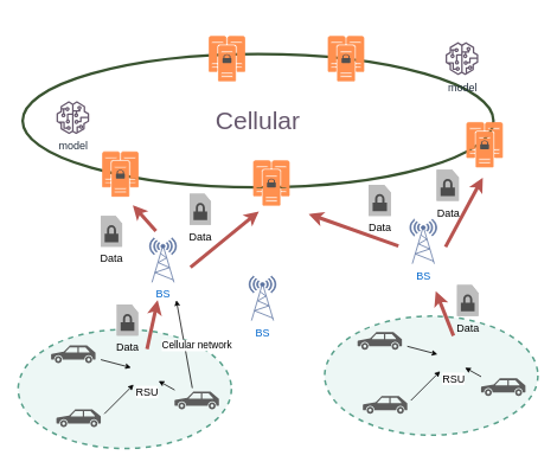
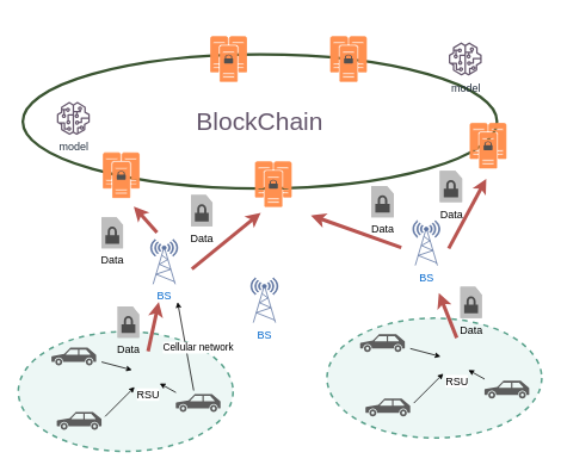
- <mxCell id="2" value="&lt;font style=&quot;font-size: 28px&quot; color=&quot;#66586d&quot;&gt;Cellular&lt;/font&gt;" style="ellipse;whiteSpace=wrap;html=1;strokeColor=#3A5431;strokeWidth=3;fontColor=#ffffff;fillColor=none;" vertex="1" parent="1"><mxGeometry x="25" y="60" width="530" height="150" as="geometry" /></mxCell>
+ <mxCell id="2" value="&lt;font style=&quot;font-size: 28px&quot; color=&quot;#66586d&quot;&gt;BlockChain&lt;/font&gt;" style="ellipse;whiteSpace=wrap;html=1;strokeColor=#3A5431;strokeWidth=3;fontColor=#ffffff;fillColor=none;" vertex="1" parent="1"><mxGeometry x="25" y="60" width="530" height="150" as="geometry" /></mxCell>
